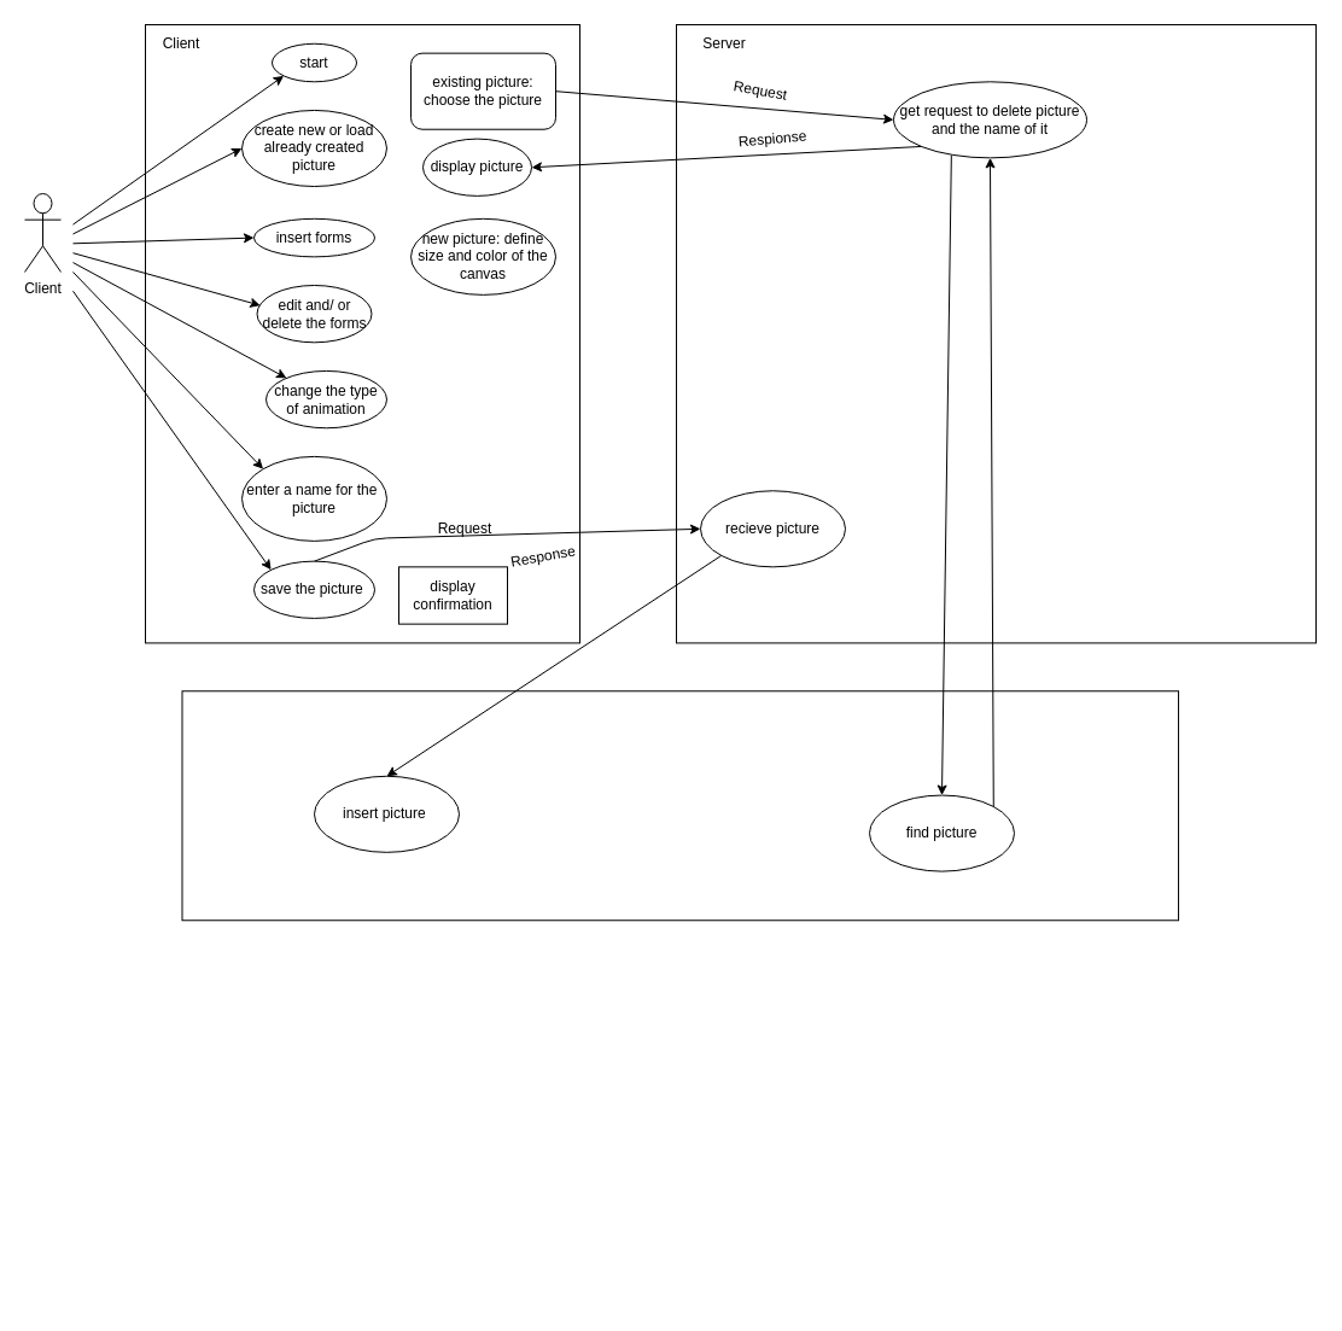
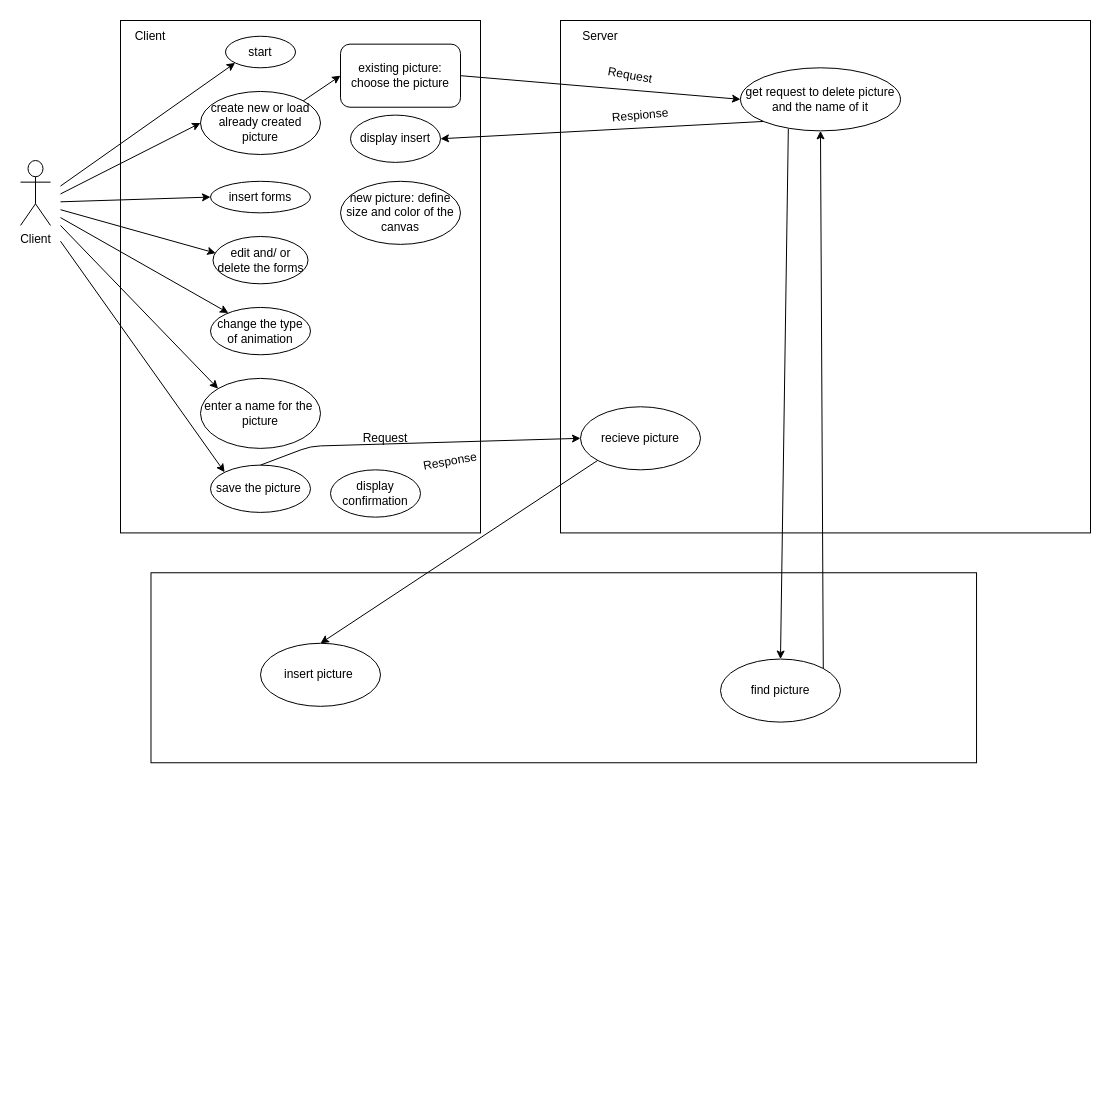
+ <mxCell id="26" value="" style="endArrow=classic;html=1;exitX=1;exitY=0;exitDx=0;exitDy=0;entryX=0;entryY=0.5;entryDx=0;entryDy=0;" edge="1" parent="1" source="11" target="16"><mxGeometry width="50" height="50" relative="1" as="geometry"><mxPoint x="40" y="351.097" as="sourcePoint" /><mxPoint x="90" y="311.681" as="targetPoint" /></mxGeometry></mxCell>
- <mxCell id="34" value="display picture" style="ellipse;whiteSpace=wrap;html=1;" vertex="1" parent="1"><mxGeometry x="350" y="114.599" width="90" height="47.3" as="geometry" /></mxCell>
+ <mxCell id="34" value="display insert" style="ellipse;whiteSpace=wrap;html=1;" vertex="1" parent="1"><mxGeometry x="350" y="114.599" width="90" height="47.3" as="geometry" /></mxCell>
- <mxCell id="8" value="change the type of animation" style="ellipse;whiteSpace=wrap;html=1;" vertex="1" parent="1"><mxGeometry x="220" y="306.951" width="100" height="47.3" as="geometry" /></mxCell>
+ <mxCell id="8" value="change the type of animation" style="ellipse;whiteSpace=wrap;html=1;" vertex="1" parent="1"><mxGeometry x="210" y="306.951" width="100" height="47.3" as="geometry" /></mxCell>
- <mxCell id="29" value="display confirmation" style="whiteSpace=wrap;html=1;rounded=0;" vertex="1" parent="1"><mxGeometry x="330" y="469.346" width="90" height="47.3" as="geometry" /></mxCell>
+ <mxCell id="29" value="display confirmation" style="ellipse;whiteSpace=wrap;html=1;" vertex="1" parent="1"><mxGeometry x="330" y="469.346" width="90" height="47.3" as="geometry" /></mxCell>
